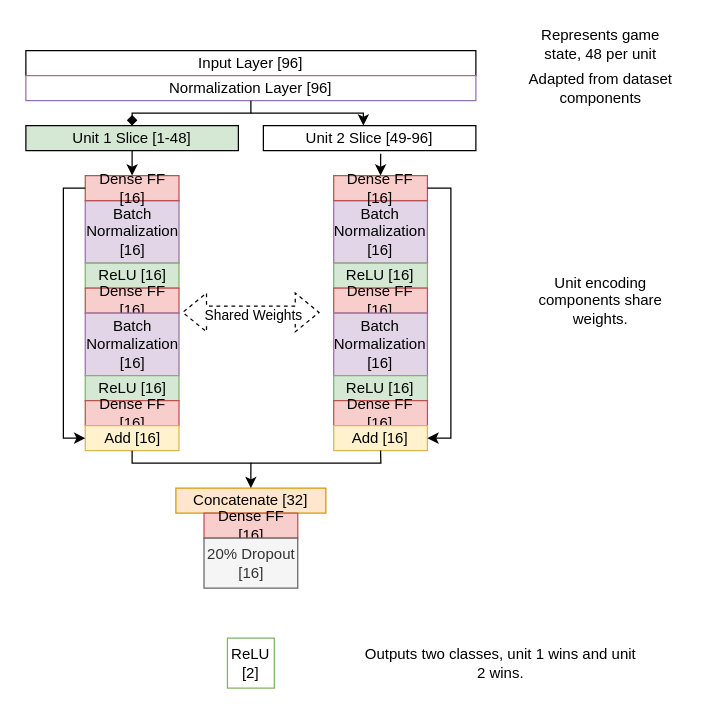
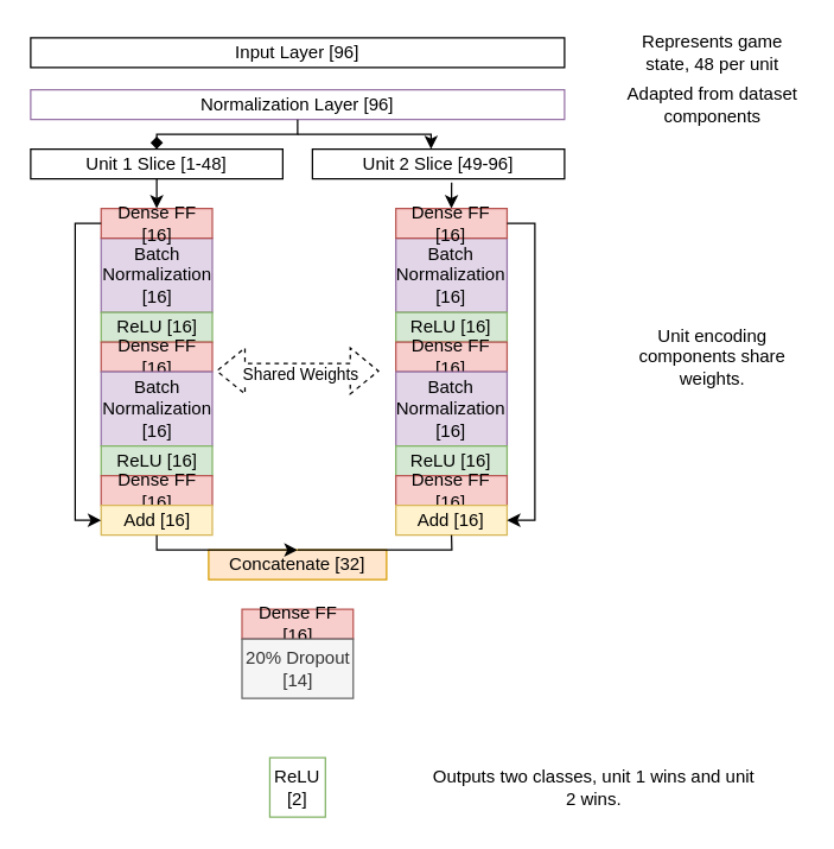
- <mxCell id="2" value="&lt;div&gt;Input Layer [96]&lt;/div&gt;" style="rounded=0;whiteSpace=wrap;html=1;" vertex="1" parent="1"><mxGeometry x="20" y="40" width="360" height="20" as="geometry" /></mxCell>
+ <mxCell id="2" value="&lt;div&gt;Input Layer [96]&lt;/div&gt;" style="rounded=0;whiteSpace=wrap;html=1;" vertex="1" parent="1"><mxGeometry x="20" y="25" width="360" height="20" as="geometry" /></mxCell>
- <mxCell id="8" value="Unit 1 Slice [1-48]" style="rounded=0;whiteSpace=wrap;html=1;fillColor=#d5e8d4;" vertex="1" parent="1"><mxGeometry x="20" y="100" width="170" height="20" as="geometry" /></mxCell>
+ <mxCell id="8" value="Unit 1 Slice [1-48]" style="rounded=0;whiteSpace=wrap;html=1;" vertex="1" parent="1"><mxGeometry x="20" y="100" width="170" height="20" as="geometry" /></mxCell>
- <mxCell id="30" value="Concatenate [32]" style="rounded=0;whiteSpace=wrap;html=1;fillColor=#ffe6cc;strokeColor=#d79b00;" vertex="1" parent="1"><mxGeometry x="140" y="390" width="120" height="20" as="geometry" /></mxCell>
+ <mxCell id="30" value="Concatenate [32]" style="rounded=0;whiteSpace=wrap;html=1;fillColor=#ffe6cc;strokeColor=#d79b00;" vertex="1" parent="1"><mxGeometry x="140" y="370" width="120" height="20" as="geometry" /></mxCell>
- <mxCell id="34" value="20% Dropout [16]" style="rounded=0;whiteSpace=wrap;html=1;fillColor=#f5f5f5;fontColor=#333333;strokeColor=#666666;" vertex="1" parent="1"><mxGeometry x="162.5" y="430" width="75" height="40" as="geometry" /></mxCell>
+ <mxCell id="34" value="20% Dropout [14]" style="rounded=0;whiteSpace=wrap;html=1;fillColor=#f5f5f5;fontColor=#333333;strokeColor=#666666;" vertex="1" parent="1"><mxGeometry x="162.5" y="430" width="75" height="40" as="geometry" /></mxCell>
